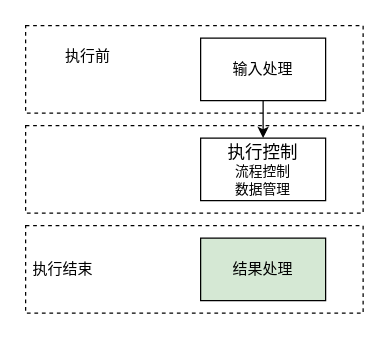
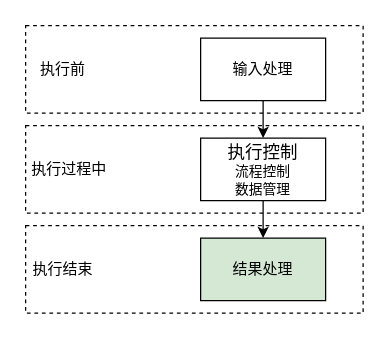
- <mxCell id="5" value="执行前" style="text;html=1;strokeColor=none;fillColor=none;align=center;verticalAlign=middle;whiteSpace=wrap;rounded=0;" vertex="1" parent="1"><mxGeometry x="40" y="30" width="60" height="30" as="geometry" /></mxCell>
+ <mxCell id="5" value="执行前" style="text;html=1;strokeColor=none;fillColor=none;align=center;verticalAlign=middle;whiteSpace=wrap;rounded=0;" vertex="1" parent="1"><mxGeometry x="20" y="40" width="60" height="30" as="geometry" /></mxCell>
+ <mxCell id="6" value="执行过程中" style="text;html=1;strokeColor=none;fillColor=none;align=center;verticalAlign=middle;whiteSpace=wrap;rounded=0;" vertex="1" parent="1"><mxGeometry x="20" y="120" width="70" height="30" as="geometry" /></mxCell>
+ <mxCell id="10" style="edgeStyle=orthogonalEdgeStyle;rounded=0;orthogonalLoop=1;jettySize=auto;html=1;exitX=0.5;exitY=1;exitDx=0;exitDy=0;fontSize=14;" edge="1" parent="1" source="11" target="12"><mxGeometry relative="1" as="geometry" /></mxCell>
